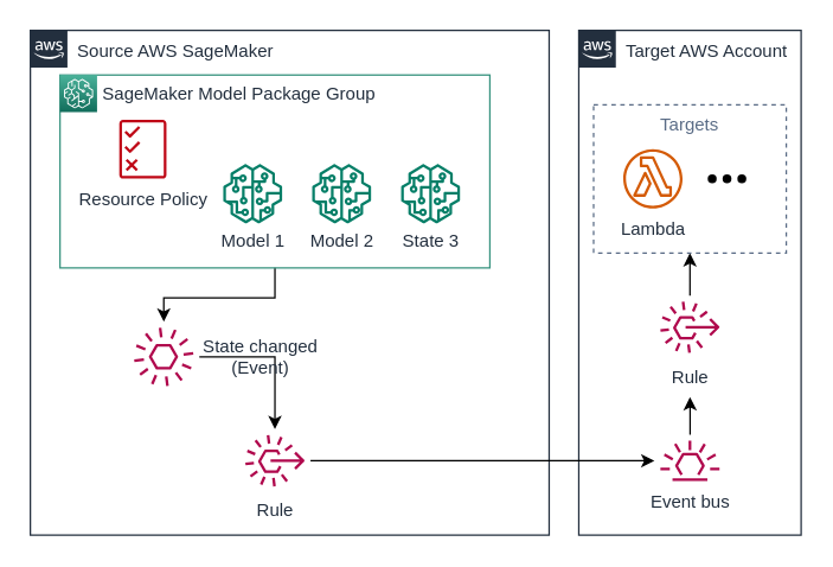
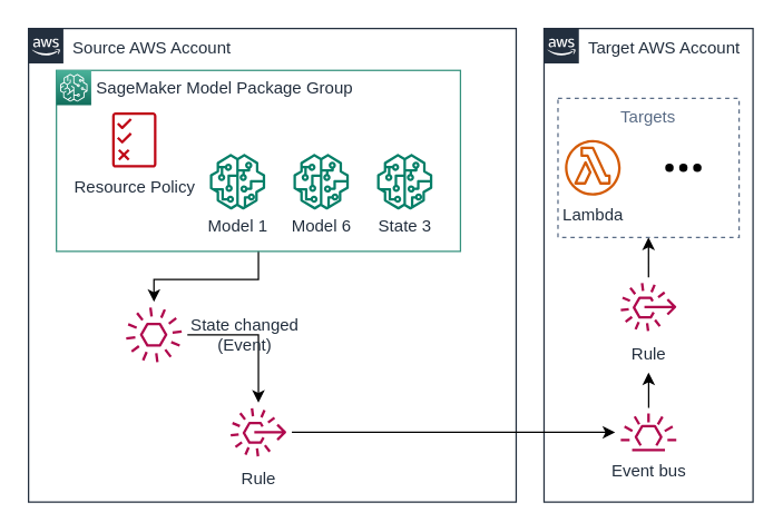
- <mxCell id="12" value="Source AWS SageMaker" style="points=[[0,0],[0.25,0],[0.5,0],[0.75,0],[1,0],[1,0.25],[1,0.5],[1,0.75],[1,1],[0.75,1],[0.5,1],[0.25,1],[0,1],[0,0.75],[0,0.5],[0,0.25]];outlineConnect=0;gradientColor=none;html=1;whiteSpace=wrap;fontSize=12;fontStyle=0;container=1;pointerEvents=0;collapsible=0;recursiveResize=0;shape=mxgraph.aws4.group;grIcon=mxgraph.aws4.group_aws_cloud_alt;strokeColor=#232F3E;fillColor=none;verticalAlign=top;align=left;spacingLeft=30;fontColor=#232F3E;dashed=0;" parent="1" vertex="1"><mxGeometry x="20" y="20" width="350" height="340" as="geometry" /></mxCell>
+ <mxCell id="12" value="Source AWS Account" style="points=[[0,0],[0.25,0],[0.5,0],[0.75,0],[1,0],[1,0.25],[1,0.5],[1,0.75],[1,1],[0.75,1],[0.5,1],[0.25,1],[0,1],[0,0.75],[0,0.5],[0,0.25]];outlineConnect=0;gradientColor=none;html=1;whiteSpace=wrap;fontSize=12;fontStyle=0;container=1;pointerEvents=0;collapsible=0;recursiveResize=0;shape=mxgraph.aws4.group;grIcon=mxgraph.aws4.group_aws_cloud_alt;strokeColor=#232F3E;fillColor=none;verticalAlign=top;align=left;spacingLeft=30;fontColor=#232F3E;dashed=0;" parent="1" vertex="1"><mxGeometry x="20" y="20" width="350" height="340" as="geometry" /></mxCell>
- <mxCell id="8" value="Lambda" style="sketch=0;outlineConnect=0;fontColor=#232F3E;gradientColor=none;fillColor=#D45B07;strokeColor=none;dashed=0;verticalLabelPosition=bottom;verticalAlign=top;align=center;html=1;fontSize=12;fontStyle=0;aspect=fixed;pointerEvents=1;shape=mxgraph.aws4.lambda_function;" vertex="1" parent="2"><mxGeometry x="30" y="80" width="40" height="40" as="geometry" /></mxCell>
+ <mxCell id="8" value="Lambda" style="sketch=0;outlineConnect=0;fontColor=#232F3E;gradientColor=none;fillColor=#D45B07;strokeColor=none;dashed=0;verticalLabelPosition=bottom;verticalAlign=top;align=center;html=1;fontSize=12;fontStyle=0;aspect=fixed;pointerEvents=1;shape=mxgraph.aws4.lambda_function;" vertex="1" parent="2"><mxGeometry x="15" y="80" width="40" height="40" as="geometry" /></mxCell>
- <mxCell id="17" value="Model 2" style="sketch=0;outlineConnect=0;fontColor=#232F3E;gradientColor=none;fillColor=#067F68;strokeColor=none;dashed=0;verticalLabelPosition=bottom;verticalAlign=top;align=center;html=1;fontSize=12;fontStyle=0;aspect=fixed;pointerEvents=1;shape=mxgraph.aws4.sagemaker_model;spacing=0;" parent="12" vertex="1"><mxGeometry x="190" y="90" width="40" height="40" as="geometry" /></mxCell>
+ <mxCell id="17" value="Model 6" style="sketch=0;outlineConnect=0;fontColor=#232F3E;gradientColor=none;fillColor=#067F68;strokeColor=none;dashed=0;verticalLabelPosition=bottom;verticalAlign=top;align=center;html=1;fontSize=12;fontStyle=0;aspect=fixed;pointerEvents=1;shape=mxgraph.aws4.sagemaker_model;spacing=0;" parent="12" vertex="1"><mxGeometry x="190" y="90" width="40" height="40" as="geometry" /></mxCell>
